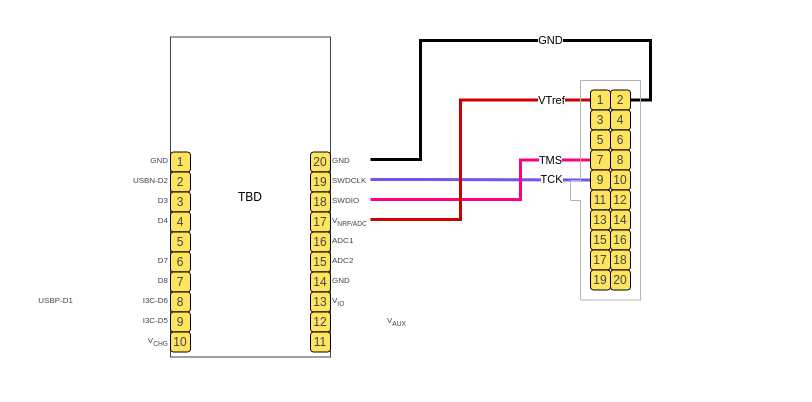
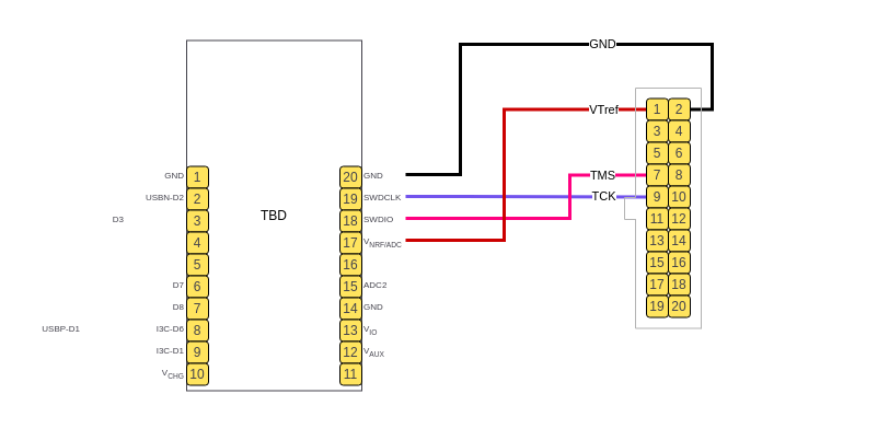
- <mxCell id="16" value="&lt;span style=&quot;font-size: 8px&quot;&gt;D3&lt;/span&gt;" style="text;html=1;strokeColor=none;fillColor=none;align=right;verticalAlign=middle;whiteSpace=wrap;rounded=1;fontColor=#44434D;" parent="1" vertex="1"><mxGeometry x="130" y="191.5" width="40" height="15" as="geometry" /></mxCell>
+ <mxCell id="16" value="&lt;span style=&quot;font-size: 8px&quot;&gt;D3&lt;/span&gt;" style="text;html=1;strokeColor=none;fillColor=none;align=right;verticalAlign=middle;whiteSpace=wrap;rounded=1;fontColor=#44434D;" parent="1" vertex="1"><mxGeometry x="75" y="191.5" width="40" height="15" as="geometry" /></mxCell>
- <mxCell id="19" value="&lt;span style=&quot;font-size: 8px&quot;&gt;D4&lt;/span&gt;" style="text;html=1;strokeColor=none;fillColor=none;align=right;verticalAlign=middle;whiteSpace=wrap;rounded=1;fontColor=#44434D;" parent="1" vertex="1"><mxGeometry x="130" y="211.5" width="40" height="15" as="geometry" /></mxCell>
- <mxCell id="46" value="&lt;span style=&quot;font-size: 8px&quot;&gt;ADC1&lt;/span&gt;" style="text;html=1;strokeColor=none;fillColor=none;align=left;verticalAlign=middle;whiteSpace=wrap;rounded=1;fontColor=#44434D;" parent="1" vertex="1"><mxGeometry x="330" y="231.5" width="40" height="15" as="geometry" /></mxCell>
- <mxCell id="23" value="&lt;span style=&quot;font-size: 8px&quot;&gt;I3C-D5&lt;/span&gt;" style="text;html=1;strokeColor=none;fillColor=none;align=right;verticalAlign=middle;whiteSpace=wrap;rounded=1;fontColor=#44434D;" parent="1" vertex="1"><mxGeometry x="130" y="311.5" width="40" height="15" as="geometry" /></mxCell>
+ <mxCell id="23" value="&lt;span style=&quot;font-size: 8px&quot;&gt;I3C-D1&lt;/span&gt;" style="text;html=1;strokeColor=none;fillColor=none;align=right;verticalAlign=middle;whiteSpace=wrap;rounded=1;fontColor=#44434D;" parent="1" vertex="1"><mxGeometry x="130" y="311.5" width="40" height="15" as="geometry" /></mxCell>
- <mxCell id="50" value="&lt;span style=&quot;font-size: 8px&quot;&gt;V&lt;sub&gt;AUX&lt;/sub&gt;&lt;/span&gt;" style="text;html=1;strokeColor=none;fillColor=none;align=left;verticalAlign=middle;whiteSpace=wrap;rounded=1;fontColor=#44434D;" parent="1" vertex="1"><mxGeometry x="385" y="311.5" width="40" height="15" as="geometry" /></mxCell>
+ <mxCell id="50" value="&lt;span style=&quot;font-size: 8px&quot;&gt;V&lt;sub&gt;AUX&lt;/sub&gt;&lt;/span&gt;" style="text;html=1;strokeColor=none;fillColor=none;align=left;verticalAlign=middle;whiteSpace=wrap;rounded=1;fontColor=#44434D;" parent="1" vertex="1"><mxGeometry x="330" y="311.5" width="40" height="15" as="geometry" /></mxCell>
